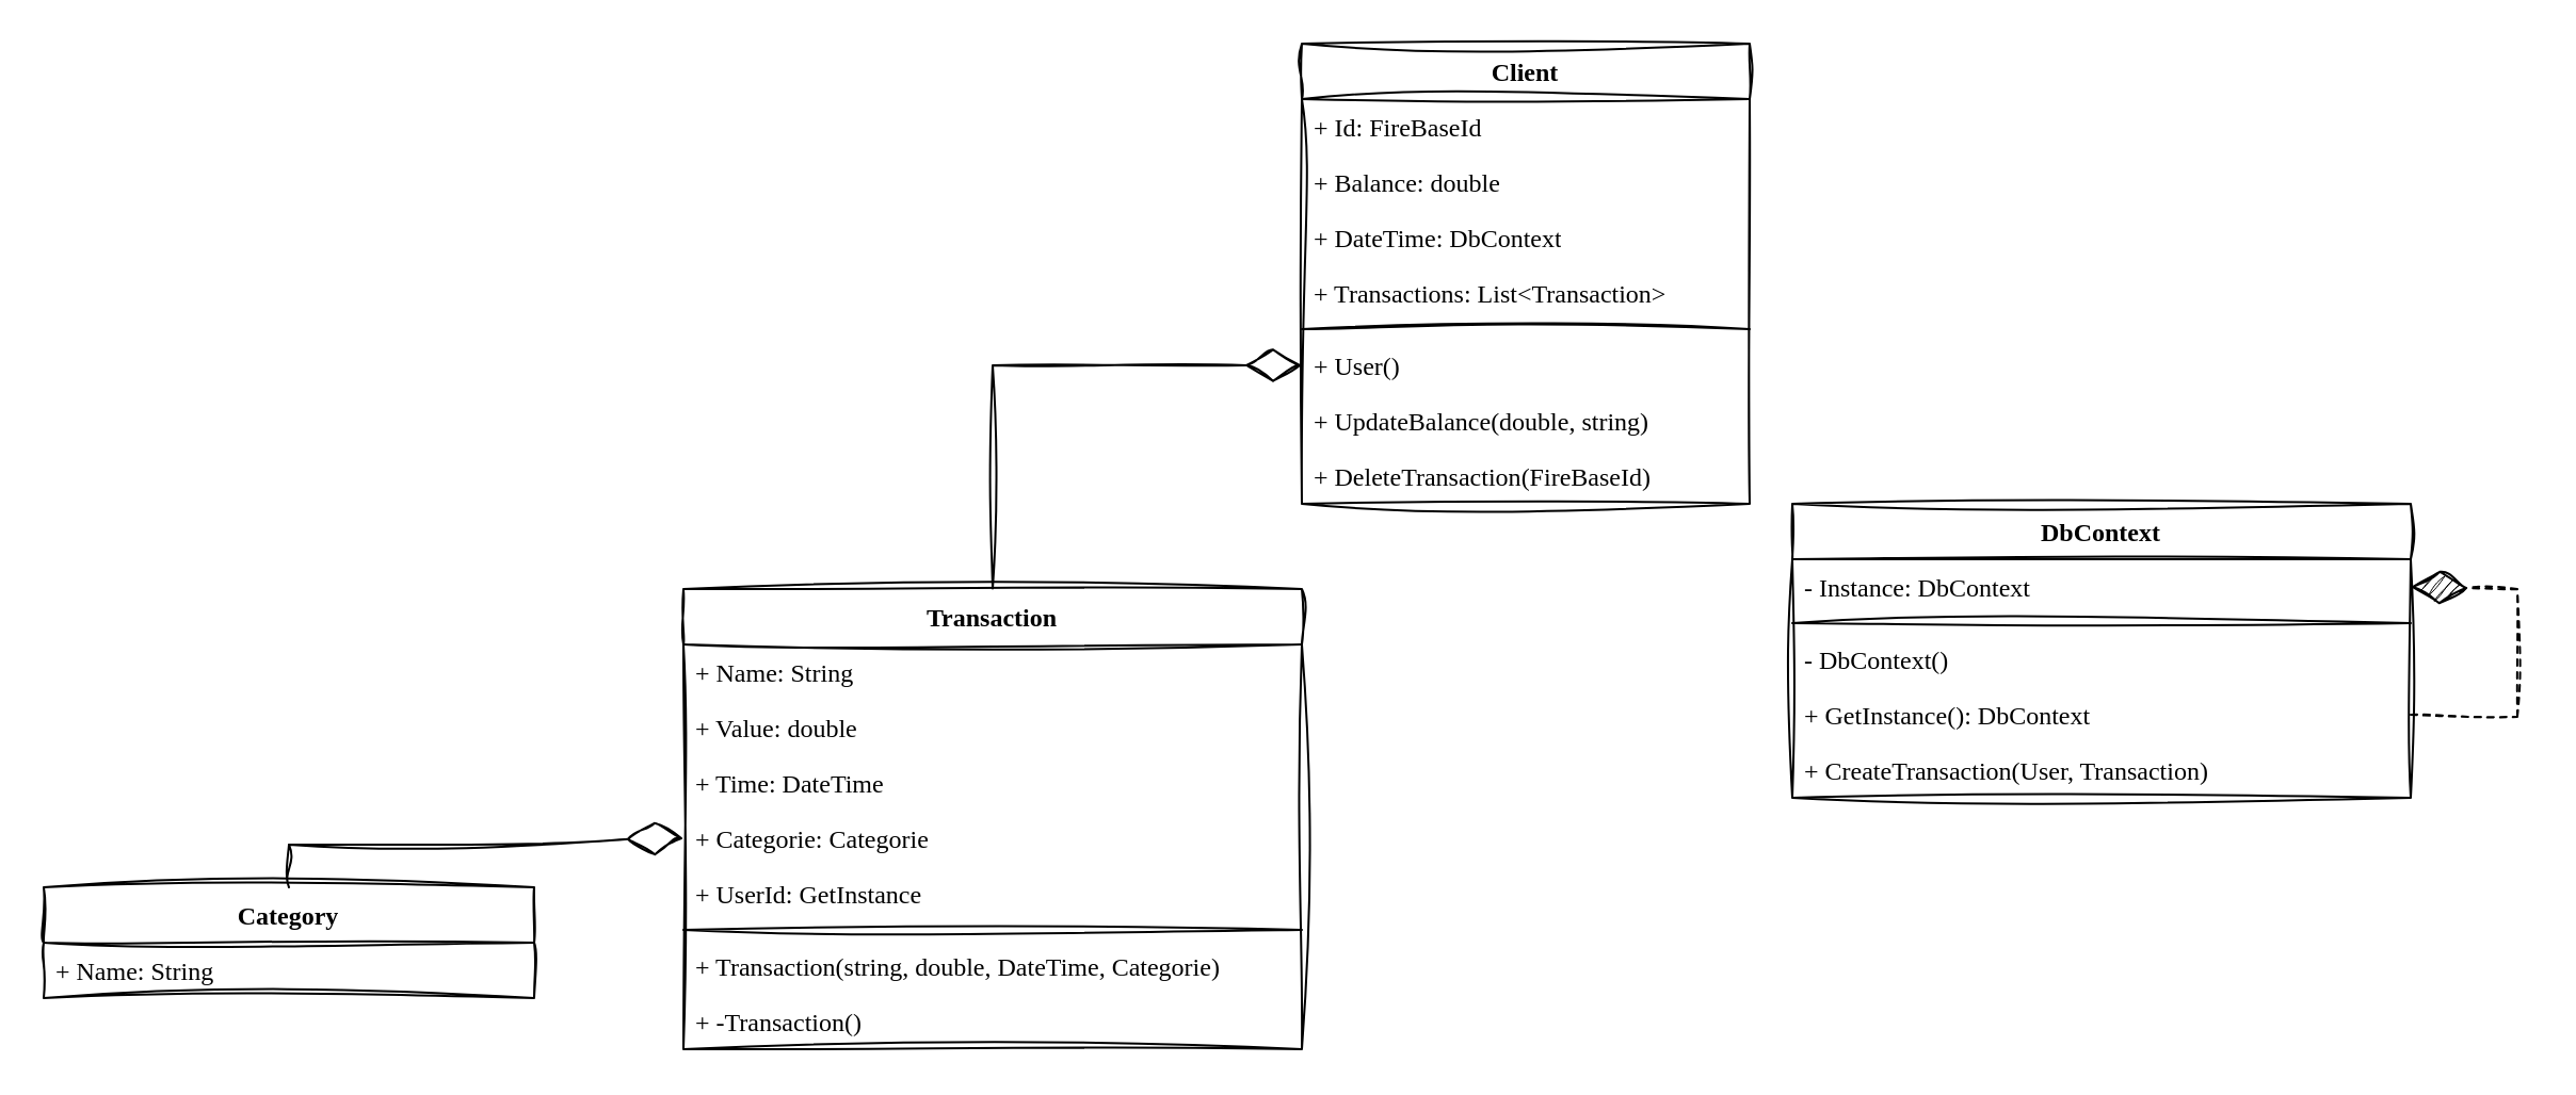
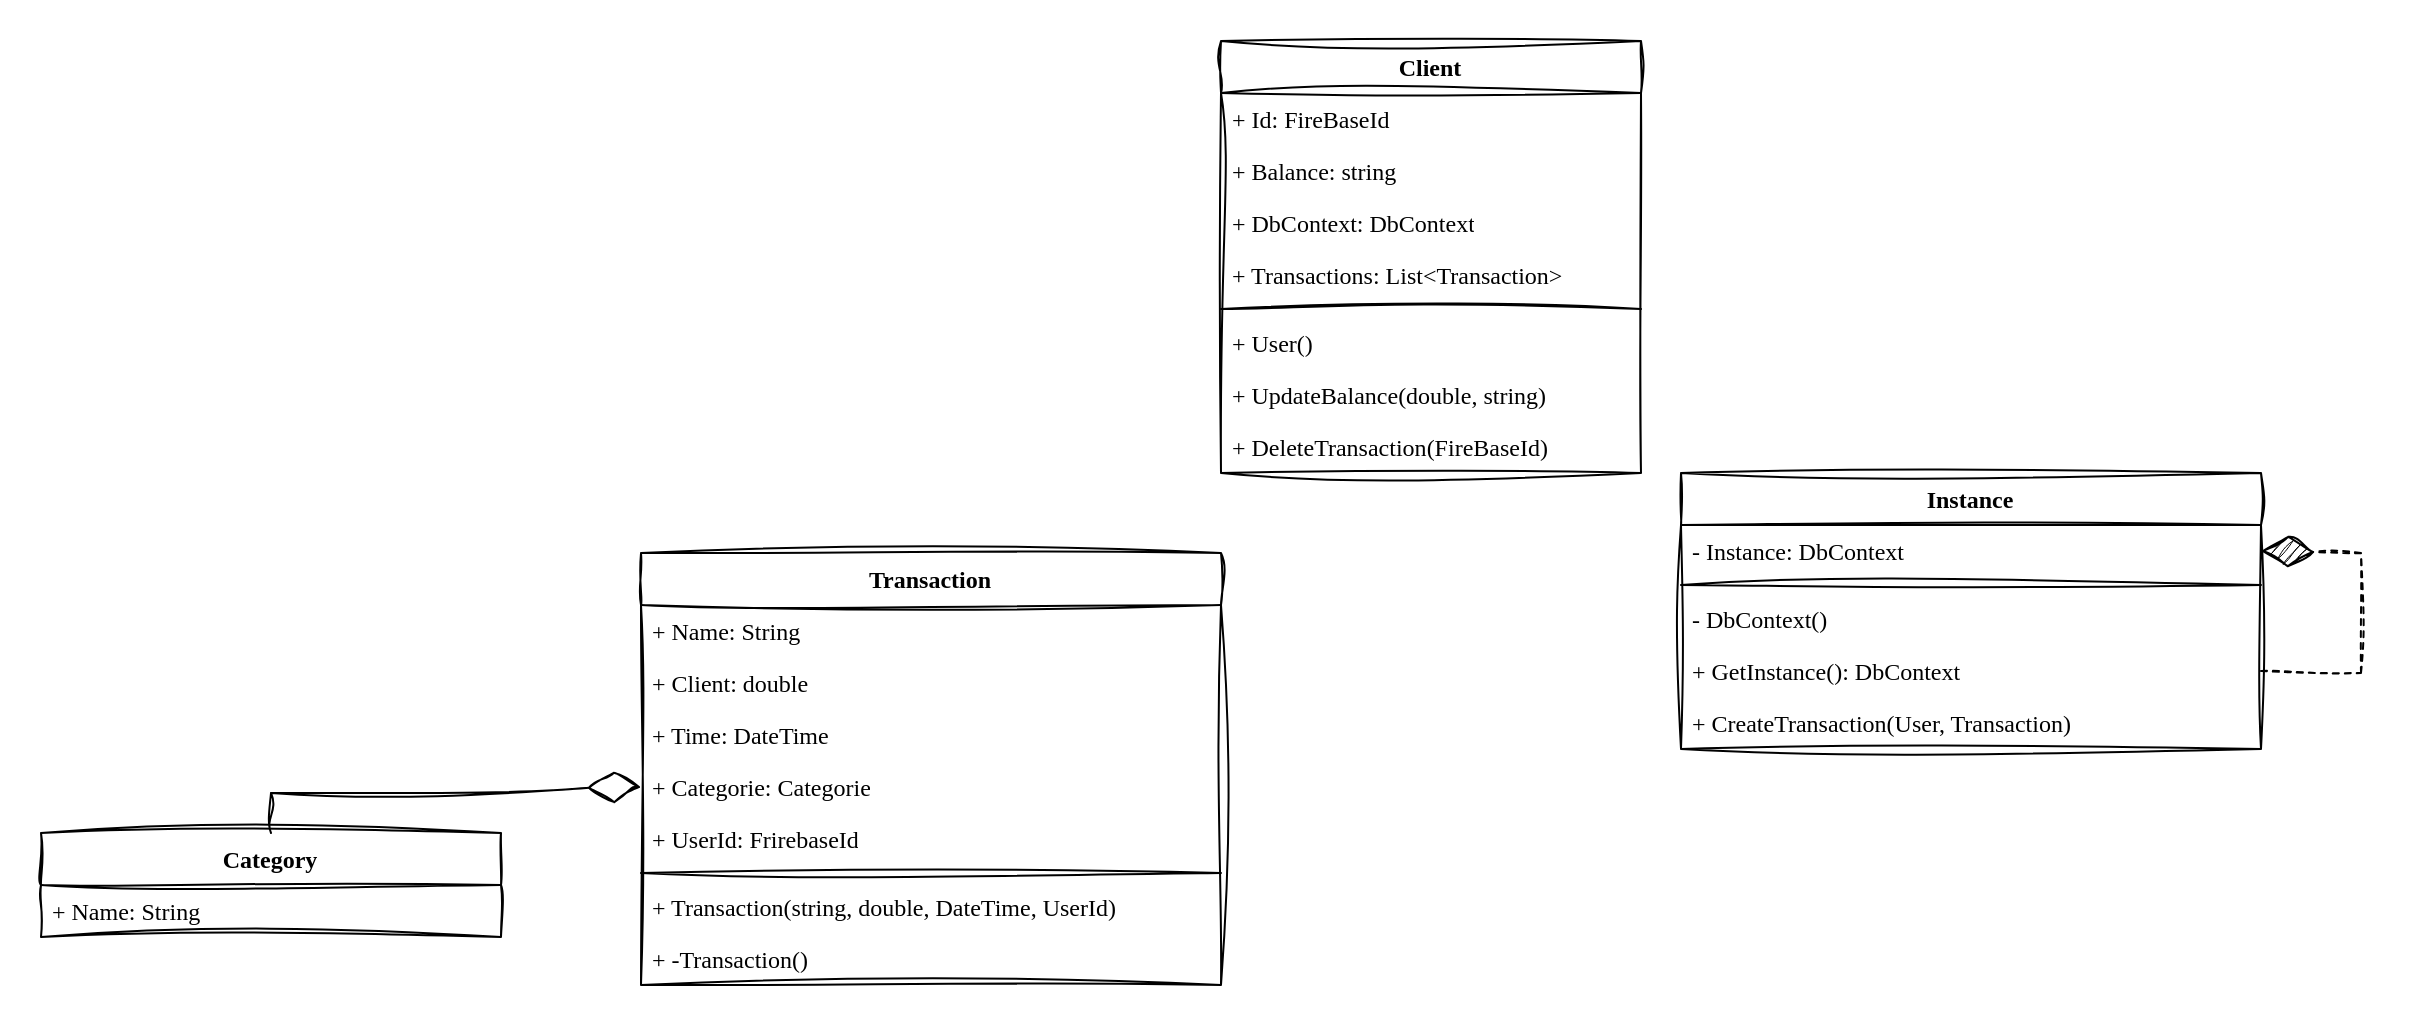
- <mxCell id="4" value="+ Balance: double" style="text;strokeColor=none;fillColor=none;align=left;verticalAlign=top;spacingLeft=4;spacingRight=4;overflow=hidden;rotatable=0;points=[[0,0.5],[1,0.5]];portConstraint=eastwest;whiteSpace=wrap;html=1;fontFamily=Architects Daughter;fontSource=https%3A%2F%2Ffonts.googleapis.com%2Fcss%3Ffamily%3DArchitects%2BDaughter;" parent="2" vertex="1"><mxGeometry y="52" width="210" height="26" as="geometry" /></mxCell>
+ <mxCell id="4" value="+ Balance: string" style="text;strokeColor=none;fillColor=none;align=left;verticalAlign=top;spacingLeft=4;spacingRight=4;overflow=hidden;rotatable=0;points=[[0,0.5],[1,0.5]];portConstraint=eastwest;whiteSpace=wrap;html=1;fontFamily=Architects Daughter;fontSource=https%3A%2F%2Ffonts.googleapis.com%2Fcss%3Ffamily%3DArchitects%2BDaughter;" parent="2" vertex="1"><mxGeometry y="52" width="210" height="26" as="geometry" /></mxCell>
- <mxCell id="5" value="+ DateTime: DbContext" style="text;strokeColor=none;fillColor=none;align=left;verticalAlign=top;spacingLeft=4;spacingRight=4;overflow=hidden;rotatable=0;points=[[0,0.5],[1,0.5]];portConstraint=eastwest;whiteSpace=wrap;html=1;fontFamily=Architects Daughter;fontSource=https%3A%2F%2Ffonts.googleapis.com%2Fcss%3Ffamily%3DArchitects%2BDaughter;" parent="2" vertex="1"><mxGeometry y="78" width="210" height="26" as="geometry" /></mxCell>
+ <mxCell id="5" value="+ DbContext: DbContext" style="text;strokeColor=none;fillColor=none;align=left;verticalAlign=top;spacingLeft=4;spacingRight=4;overflow=hidden;rotatable=0;points=[[0,0.5],[1,0.5]];portConstraint=eastwest;whiteSpace=wrap;html=1;fontFamily=Architects Daughter;fontSource=https%3A%2F%2Ffonts.googleapis.com%2Fcss%3Ffamily%3DArchitects%2BDaughter;" parent="2" vertex="1"><mxGeometry y="78" width="210" height="26" as="geometry" /></mxCell>
- <mxCell id="18" value="" style="endArrow=diamondThin;endFill=0;endSize=24;html=1;rounded=0;sketch=1;hachureGap=4;jiggle=2;curveFitting=1;fontFamily=Architects Daughter;fontSource=https%3A%2F%2Ffonts.googleapis.com%2Fcss%3Ffamily%3DArchitects%2BDaughter;entryX=0;entryY=0.5;entryDx=0;entryDy=0;exitX=0.5;exitY=0;exitDx=0;exitDy=0;" parent="1" source="21" target="8" edge="1"><mxGeometry width="160" relative="1" as="geometry"><mxPoint x="465" y="261" as="sourcePoint" /><mxPoint x="360" y="196" as="targetPoint" /><Array as="points"><mxPoint x="465" y="171" /></Array></mxGeometry></mxCell>
- <mxCell id="11" value="DbContext" style="swimlane;fontStyle=1;align=center;verticalAlign=top;childLayout=stackLayout;horizontal=1;startSize=26;horizontalStack=0;resizeParent=1;resizeParentMax=0;resizeLast=0;collapsible=1;marginBottom=0;whiteSpace=wrap;html=1;sketch=1;hachureGap=4;jiggle=2;curveFitting=1;fontFamily=Architects Daughter;fontSource=https%3A%2F%2Ffonts.googleapis.com%2Fcss%3Ffamily%3DArchitects%2BDaughter;" parent="1" vertex="1"><mxGeometry x="840" y="236" width="290" height="138" as="geometry" /></mxCell>
+ <mxCell id="11" value="Instance" style="swimlane;fontStyle=1;align=center;verticalAlign=top;childLayout=stackLayout;horizontal=1;startSize=26;horizontalStack=0;resizeParent=1;resizeParentMax=0;resizeLast=0;collapsible=1;marginBottom=0;whiteSpace=wrap;html=1;sketch=1;hachureGap=4;jiggle=2;curveFitting=1;fontFamily=Architects Daughter;fontSource=https%3A%2F%2Ffonts.googleapis.com%2Fcss%3Ffamily%3DArchitects%2BDaughter;" parent="1" vertex="1"><mxGeometry x="840" y="236" width="290" height="138" as="geometry" /></mxCell>
- <mxCell id="23" value="+ Value: double" style="text;strokeColor=none;fillColor=none;align=left;verticalAlign=top;spacingLeft=4;spacingRight=4;overflow=hidden;rotatable=0;points=[[0,0.5],[1,0.5]];portConstraint=eastwest;whiteSpace=wrap;html=1;fontFamily=Architects Daughter;fontSource=https%3A%2F%2Ffonts.googleapis.com%2Fcss%3Ffamily%3DArchitects%2BDaughter;" parent="21" vertex="1"><mxGeometry y="52" width="290" height="26" as="geometry" /></mxCell>
+ <mxCell id="23" value="+ Client: double" style="text;strokeColor=none;fillColor=none;align=left;verticalAlign=top;spacingLeft=4;spacingRight=4;overflow=hidden;rotatable=0;points=[[0,0.5],[1,0.5]];portConstraint=eastwest;whiteSpace=wrap;html=1;fontFamily=Architects Daughter;fontSource=https%3A%2F%2Ffonts.googleapis.com%2Fcss%3Ffamily%3DArchitects%2BDaughter;" parent="21" vertex="1"><mxGeometry y="52" width="290" height="26" as="geometry" /></mxCell>
- <mxCell id="26" value="+ UserId: GetInstance" style="text;strokeColor=none;fillColor=none;align=left;verticalAlign=top;spacingLeft=4;spacingRight=4;overflow=hidden;rotatable=0;points=[[0,0.5],[1,0.5]];portConstraint=eastwest;whiteSpace=wrap;html=1;fontFamily=Architects Daughter;fontSource=https%3A%2F%2Ffonts.googleapis.com%2Fcss%3Ffamily%3DArchitects%2BDaughter;" parent="21" vertex="1"><mxGeometry y="130" width="290" height="26" as="geometry" /></mxCell>
+ <mxCell id="26" value="+ UserId: FrirebaseId" style="text;strokeColor=none;fillColor=none;align=left;verticalAlign=top;spacingLeft=4;spacingRight=4;overflow=hidden;rotatable=0;points=[[0,0.5],[1,0.5]];portConstraint=eastwest;whiteSpace=wrap;html=1;fontFamily=Architects Daughter;fontSource=https%3A%2F%2Ffonts.googleapis.com%2Fcss%3Ffamily%3DArchitects%2BDaughter;" parent="21" vertex="1"><mxGeometry y="130" width="290" height="26" as="geometry" /></mxCell>
- <mxCell id="28" value="+ Transaction(string, double, DateTime, Categorie)" style="text;strokeColor=none;fillColor=none;align=left;verticalAlign=top;spacingLeft=4;spacingRight=4;overflow=hidden;rotatable=0;points=[[0,0.5],[1,0.5]];portConstraint=eastwest;whiteSpace=wrap;html=1;fontFamily=Architects Daughter;fontSource=https%3A%2F%2Ffonts.googleapis.com%2Fcss%3Ffamily%3DArchitects%2BDaughter;" parent="21" vertex="1"><mxGeometry y="164" width="290" height="26" as="geometry" /></mxCell>
+ <mxCell id="28" value="+ Transaction(string, double, DateTime, UserId)" style="text;strokeColor=none;fillColor=none;align=left;verticalAlign=top;spacingLeft=4;spacingRight=4;overflow=hidden;rotatable=0;points=[[0,0.5],[1,0.5]];portConstraint=eastwest;whiteSpace=wrap;html=1;fontFamily=Architects Daughter;fontSource=https%3A%2F%2Ffonts.googleapis.com%2Fcss%3Ffamily%3DArchitects%2BDaughter;" parent="21" vertex="1"><mxGeometry y="164" width="290" height="26" as="geometry" /></mxCell>
